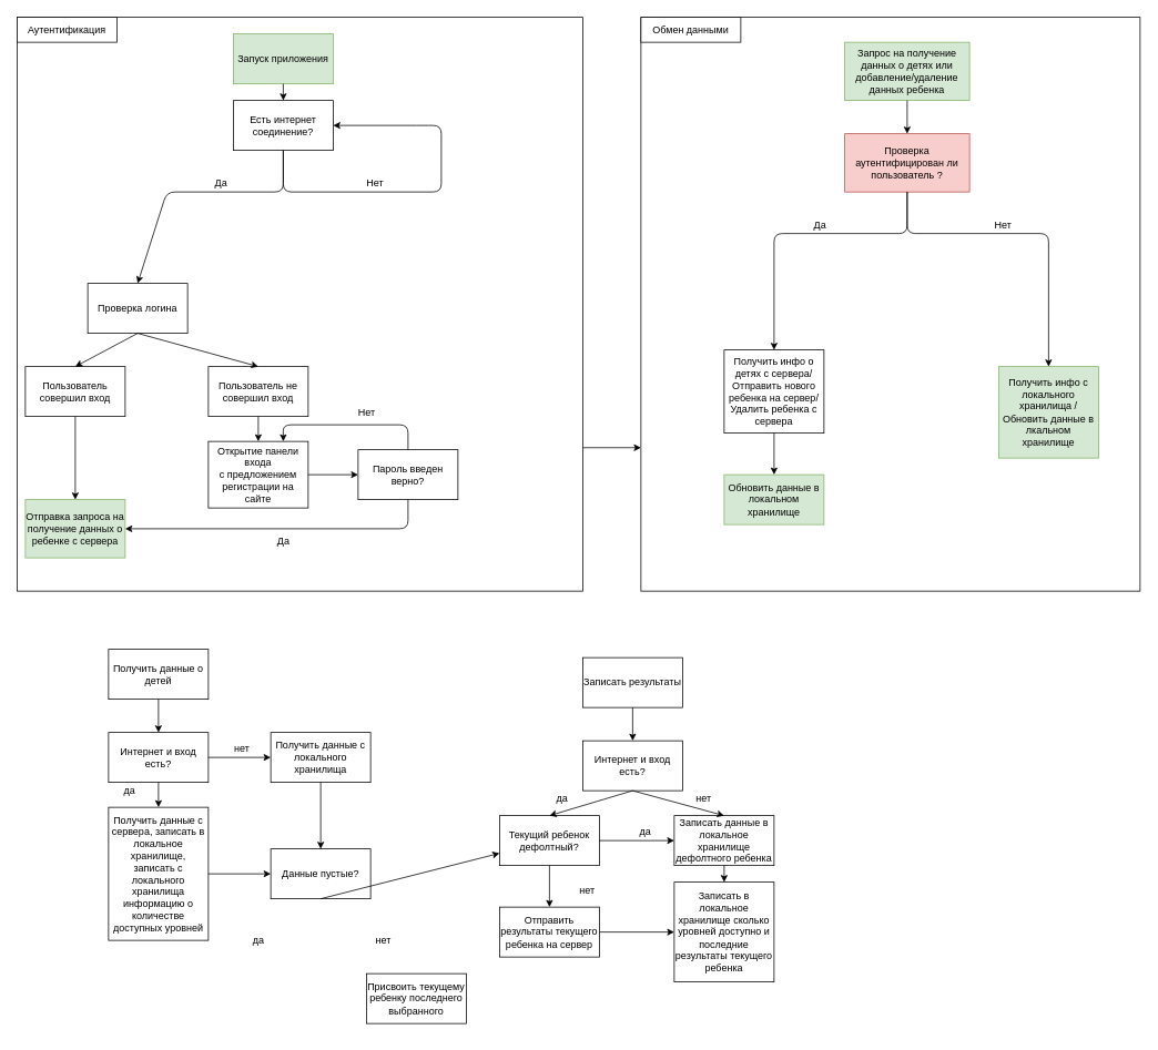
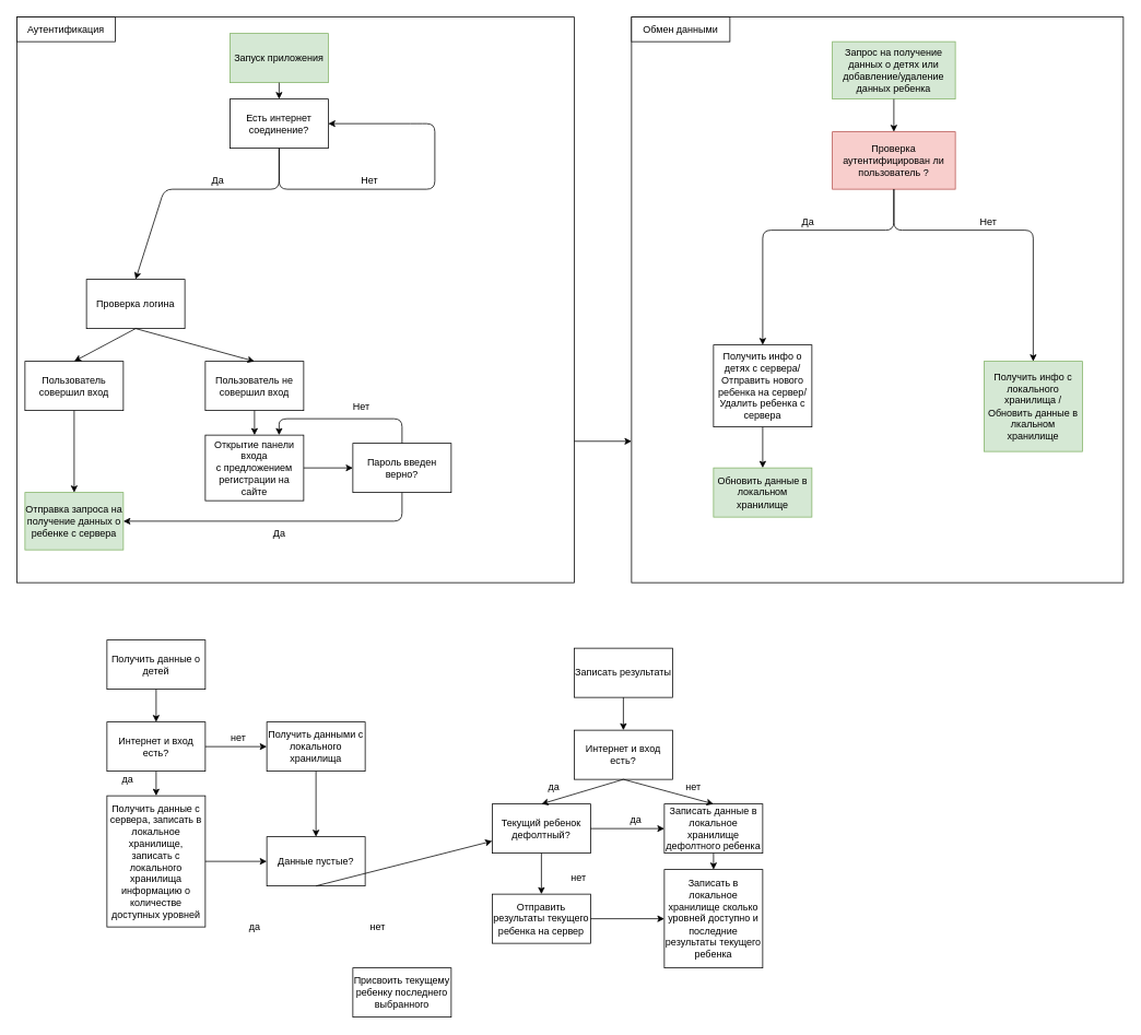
- <mxCell id="46" value="Получить данные с локального хранилища" style="rounded=0;whiteSpace=wrap;html=1;" vertex="1" parent="1"><mxGeometry x="325" y="880" width="120" height="60" as="geometry" /></mxCell>
+ <mxCell id="46" value="Получить данными с локального хранилища" style="rounded=0;whiteSpace=wrap;html=1;" vertex="1" parent="1"><mxGeometry x="325" y="880" width="120" height="60" as="geometry" /></mxCell>
- <mxCell id="55" value="Присвоить текущему ребенку последнего выбранного" style="rounded=0;whiteSpace=wrap;html=1;" vertex="1" parent="1"><mxGeometry x="440" y="1170" width="120" height="60" as="geometry" /></mxCell>
+ <mxCell id="55" value="Присвоить текущему ребенку последнего выбранного" style="rounded=0;whiteSpace=wrap;html=1;" vertex="1" parent="1"><mxGeometry x="430" y="1180" width="120" height="60" as="geometry" /></mxCell>
